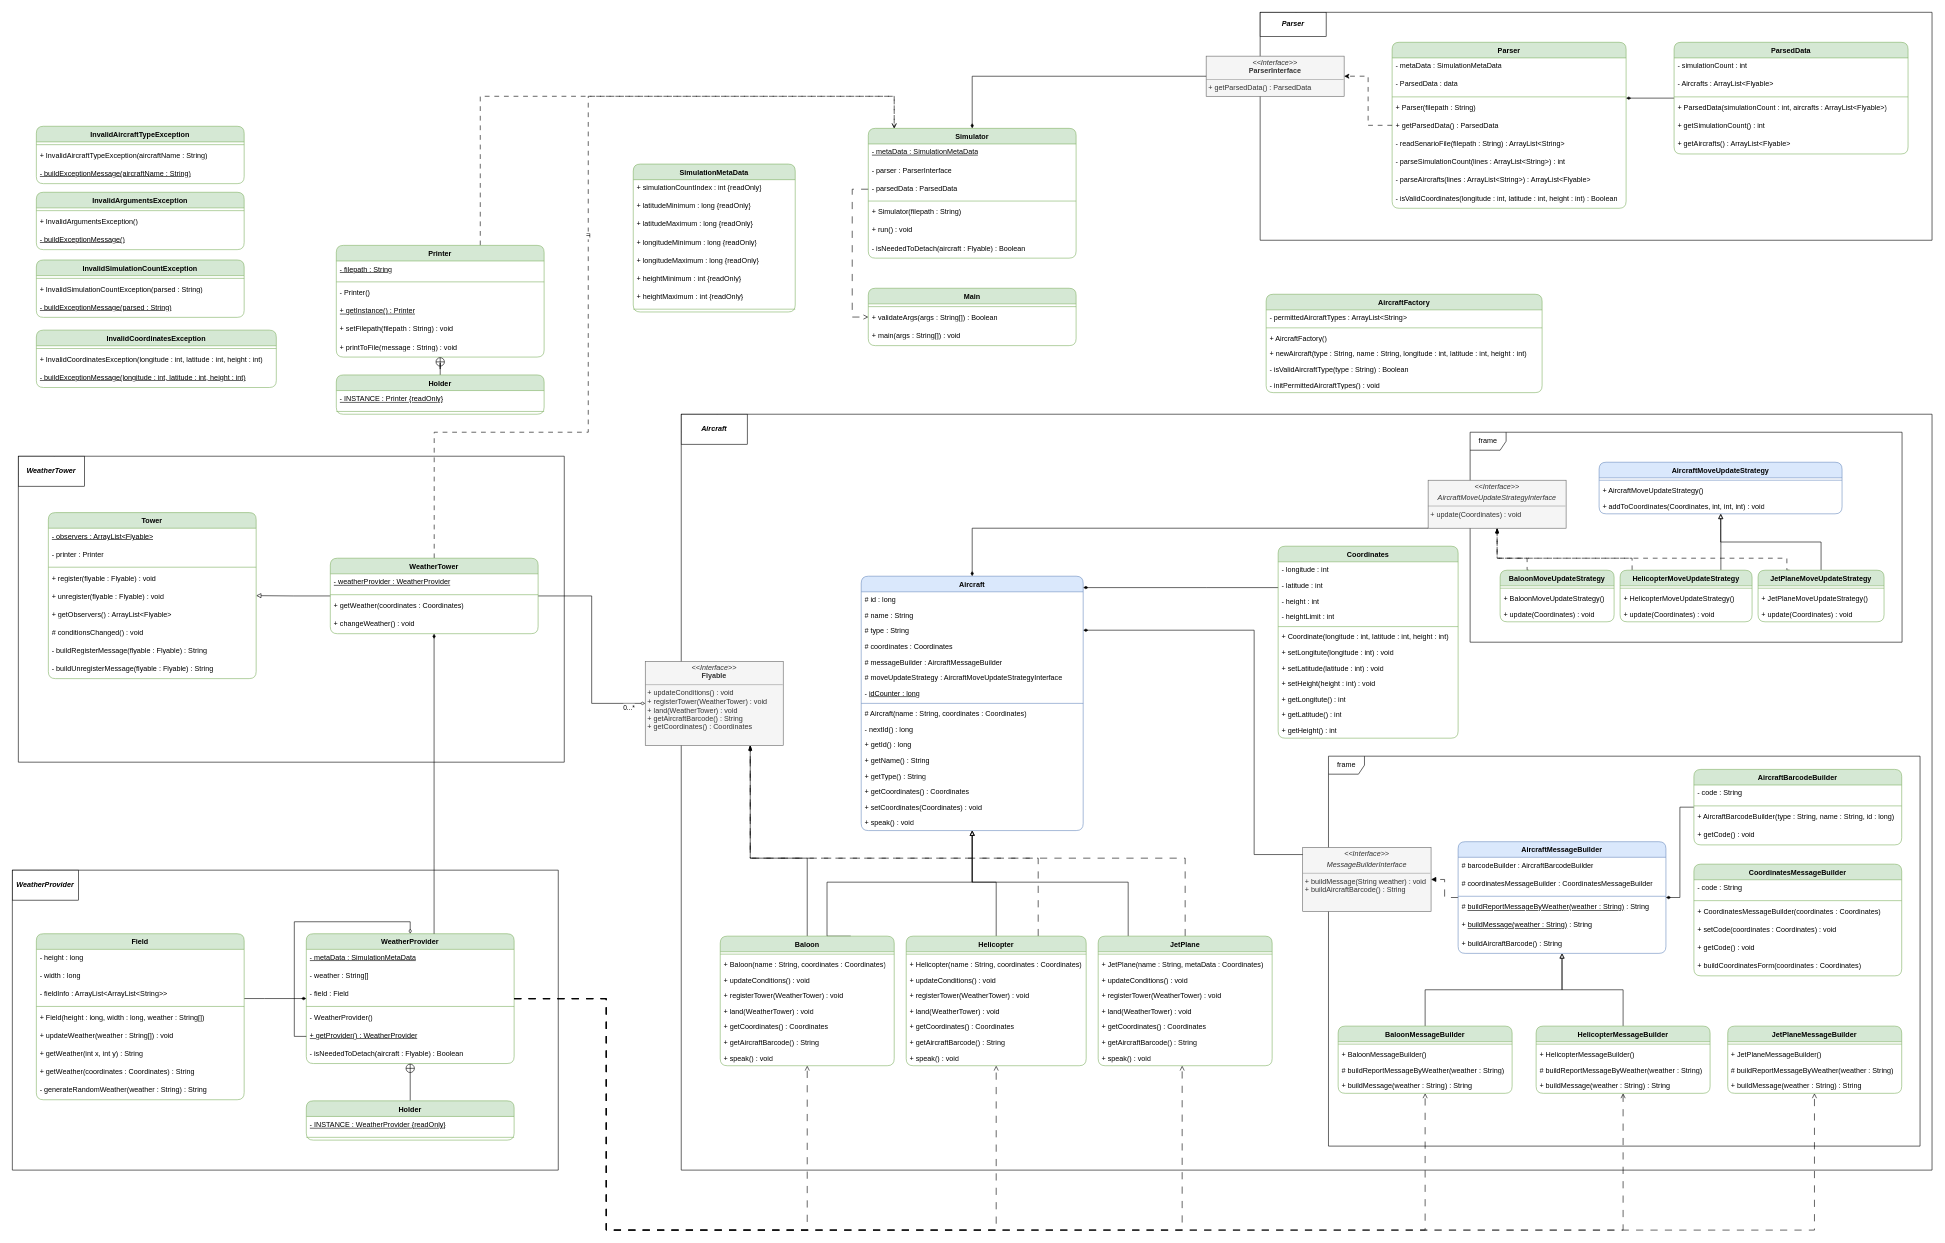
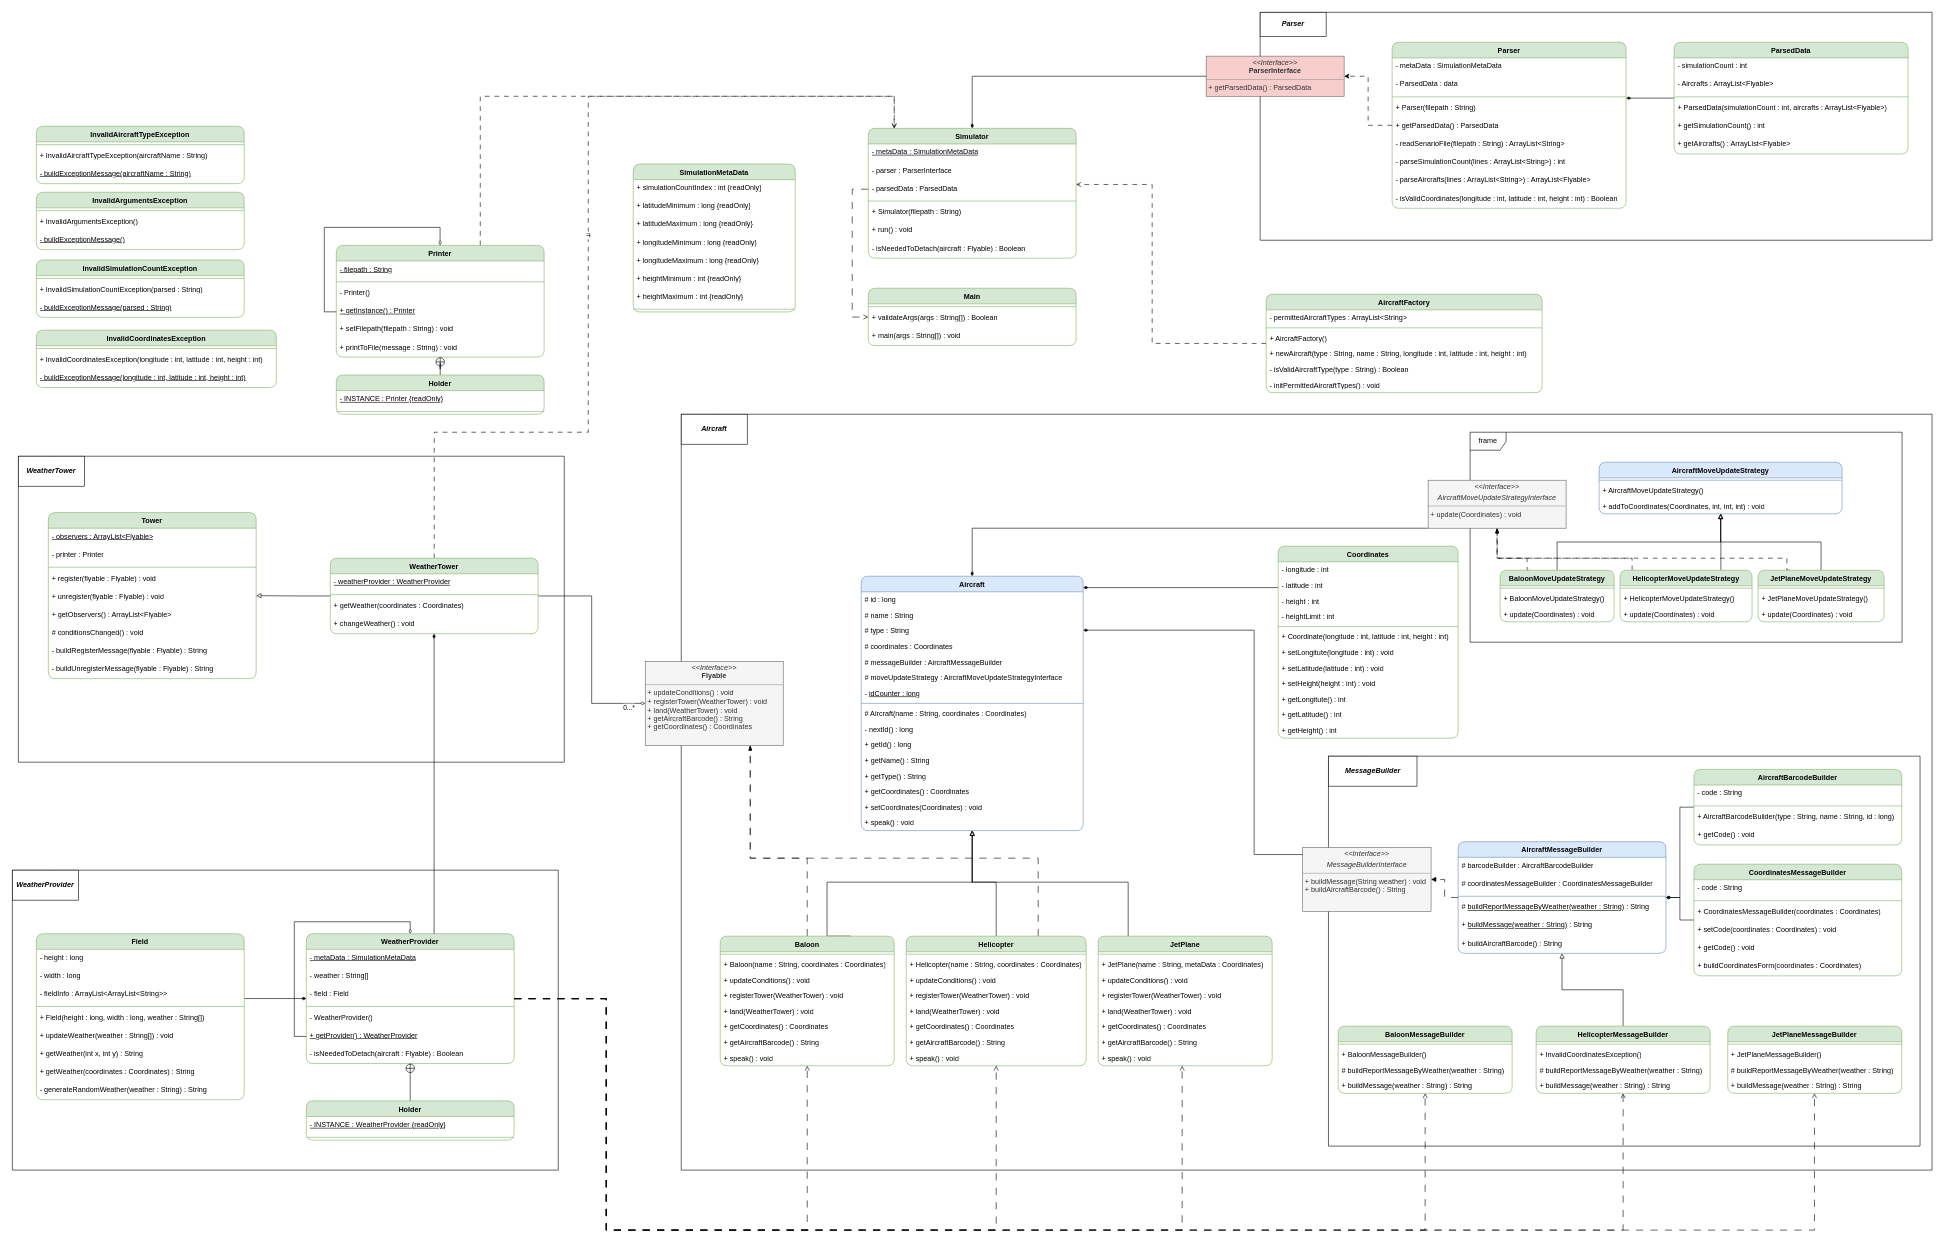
- <mxCell id="177" value="&lt;p style=&quot;margin:0px;margin-top:4px;text-align:center;&quot;&gt;&lt;i&gt;&amp;lt;&amp;lt;Interface&amp;gt;&amp;gt;&lt;/i&gt;&lt;br&gt;&lt;b&gt;ParserInterface&lt;/b&gt;&lt;/p&gt;&lt;hr size=&quot;1&quot;&gt;&lt;p style=&quot;margin:0px;margin-left:4px;&quot;&gt;+ getParsedData() : ParsedData&lt;/p&gt;" style="verticalAlign=top;align=left;overflow=fill;fontSize=12;fontFamily=Helvetica;html=1;whiteSpace=wrap;rounded=0;fillColor=#f5f5f5;strokeColor=#666666;fontColor=#333333;movable=1;resizable=1;rotatable=1;deletable=1;editable=1;locked=0;connectable=1;" vertex="1" parent="156"><mxGeometry y="73.09" width="230" height="66.91" as="geometry" /></mxCell>
+ <mxCell id="177" value="&lt;p style=&quot;margin:0px;margin-top:4px;text-align:center;&quot;&gt;&lt;i&gt;&amp;lt;&amp;lt;Interface&amp;gt;&amp;gt;&lt;/i&gt;&lt;br&gt;&lt;b&gt;ParserInterface&lt;/b&gt;&lt;/p&gt;&lt;hr size=&quot;1&quot;&gt;&lt;p style=&quot;margin:0px;margin-left:4px;&quot;&gt;+ getParsedData() : ParsedData&lt;/p&gt;" style="verticalAlign=top;align=left;overflow=fill;fontSize=12;fontFamily=Helvetica;html=1;whiteSpace=wrap;rounded=0;fillColor=#f8cecc;strokeColor=#666666;fontColor=#333333;movable=1;resizable=1;rotatable=1;deletable=1;editable=1;locked=0;connectable=1;" vertex="1" parent="156"><mxGeometry y="73.09" width="230" height="66.91" as="geometry" /></mxCell>
+ <mxCell id="253" style="edgeStyle=orthogonalEdgeStyle;rounded=0;orthogonalLoop=1;jettySize=auto;html=1;endArrow=diamondThin;endFill=0;" edge="1" parent="249" source="254" target="249"><mxGeometry relative="1" as="geometry"><Array as="points"><mxPoint x="-20" y="111" /><mxPoint x="-20" y="-30" /><mxPoint x="173" y="-30" /></Array></mxGeometry></mxCell>
+ <mxCell id="126" style="edgeStyle=orthogonalEdgeStyle;rounded=0;orthogonalLoop=1;jettySize=auto;html=1;dashed=1;dashPattern=8 8;endArrow=open;endFill=0;" edge="1" parent="1" source="127" target="148"><mxGeometry relative="1" as="geometry"><Array as="points"><mxPoint x="1920" y="572" /><mxPoint x="1920" y="307" /></Array></mxGeometry></mxCell>
+ <mxCell id="68" style="edgeStyle=orthogonalEdgeStyle;rounded=0;orthogonalLoop=1;jettySize=auto;html=1;endArrow=block;endFill=0;" edge="1" parent="55" source="70" target="58"><mxGeometry relative="1" as="geometry" /></mxCell>
+ <mxCell id="84" value="&lt;b&gt;&lt;i&gt;MessageBuilder&lt;/i&gt;&lt;/b&gt;" style="html=1;whiteSpace=wrap;" vertex="1" parent="82"><mxGeometry x="93.89" width="147.54" height="50" as="geometry" /></mxCell>
- <mxCell id="45" style="edgeStyle=orthogonalEdgeStyle;rounded=0;orthogonalLoop=1;jettySize=auto;html=1;dashed=1;dashPattern=12 12;endArrow=blockThin;endFill=1;" edge="1" parent="1" source="46" target="21"><mxGeometry relative="1" as="geometry"><Array as="points"><mxPoint x="1975" y="1430" /><mxPoint x="1250" y="1430" /></Array></mxGeometry></mxCell>
- <mxCell id="23" style="edgeStyle=orthogonalEdgeStyle;rounded=0;orthogonalLoop=1;jettySize=auto;html=1;dashed=0;dashPattern=12 12;endArrow=blockThin;endFill=1;" edge="1" parent="1" source="24" target="21"><mxGeometry relative="1" as="geometry"><Array as="points"><mxPoint x="1345" y="1430" /><mxPoint x="1250" y="1430" /></Array></mxGeometry></mxCell>
+ <mxCell id="23" style="edgeStyle=orthogonalEdgeStyle;rounded=0;orthogonalLoop=1;jettySize=auto;html=1;dashed=1;dashPattern=12 12;endArrow=blockThin;endFill=1;" edge="1" parent="1" source="24" target="21"><mxGeometry relative="1" as="geometry"><Array as="points"><mxPoint x="1345" y="1430" /><mxPoint x="1250" y="1430" /></Array></mxGeometry></mxCell>
+ <mxCell id="100" style="edgeStyle=orthogonalEdgeStyle;rounded=0;orthogonalLoop=1;jettySize=auto;html=1;endArrow=diamondThin;endFill=1;" edge="1" parent="82" source="101" target="87"><mxGeometry relative="1" as="geometry" /></mxCell>
- <mxCell id="108" style="edgeStyle=orthogonalEdgeStyle;rounded=0;orthogonalLoop=1;jettySize=auto;html=1;endArrow=block;endFill=0;" edge="1" parent="82" source="109" target="87"><mxGeometry relative="1" as="geometry" /></mxCell>
- <mxCell id="117" value="+ HelicopterMessageBuilder()" style="text;strokeColor=none;fillColor=none;align=left;verticalAlign=top;spacingLeft=4;spacingRight=4;overflow=hidden;rotatable=0;points=[[0,0.5],[1,0.5]];portConstraint=eastwest;whiteSpace=wrap;html=1;" vertex="1" parent="115"><mxGeometry y="34" width="290" height="26" as="geometry" /></mxCell>
+ <mxCell id="117" value="+ InvalidCoordinatesException()" style="text;strokeColor=none;fillColor=none;align=left;verticalAlign=top;spacingLeft=4;spacingRight=4;overflow=hidden;rotatable=0;points=[[0,0.5],[1,0.5]];portConstraint=eastwest;whiteSpace=wrap;html=1;" vertex="1" parent="115"><mxGeometry y="34" width="290" height="26" as="geometry" /></mxCell>
